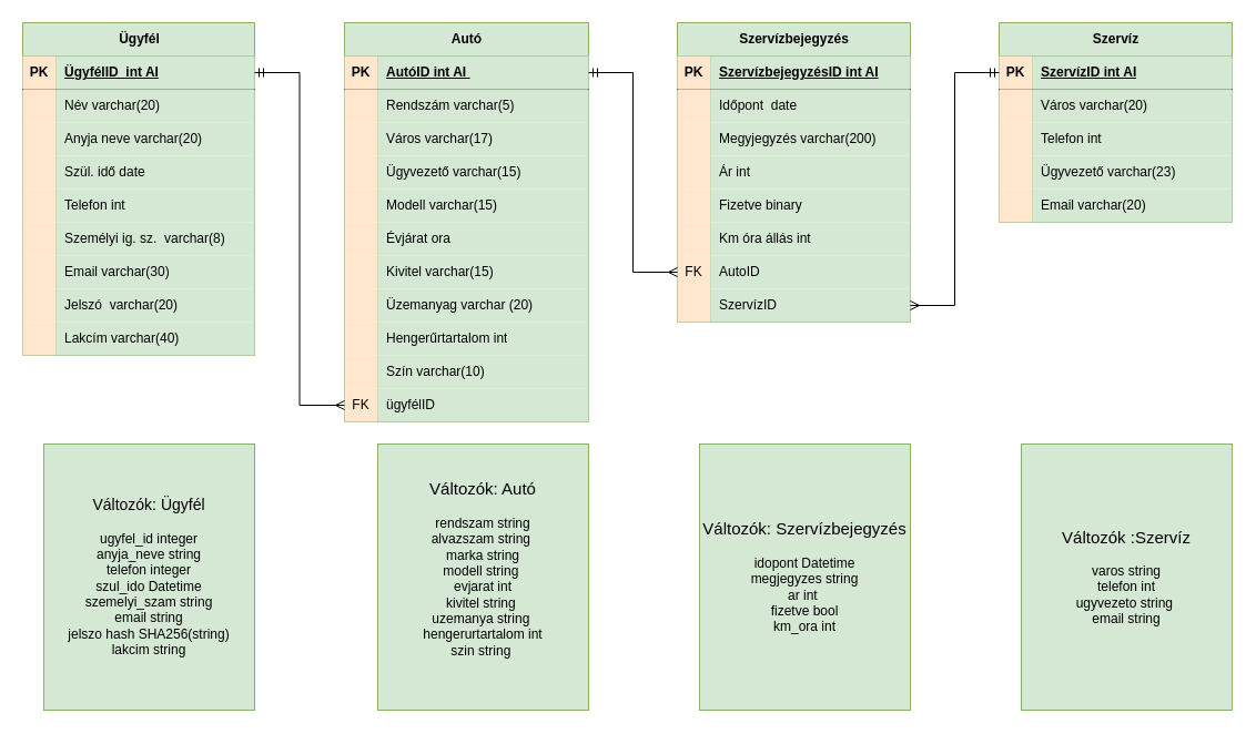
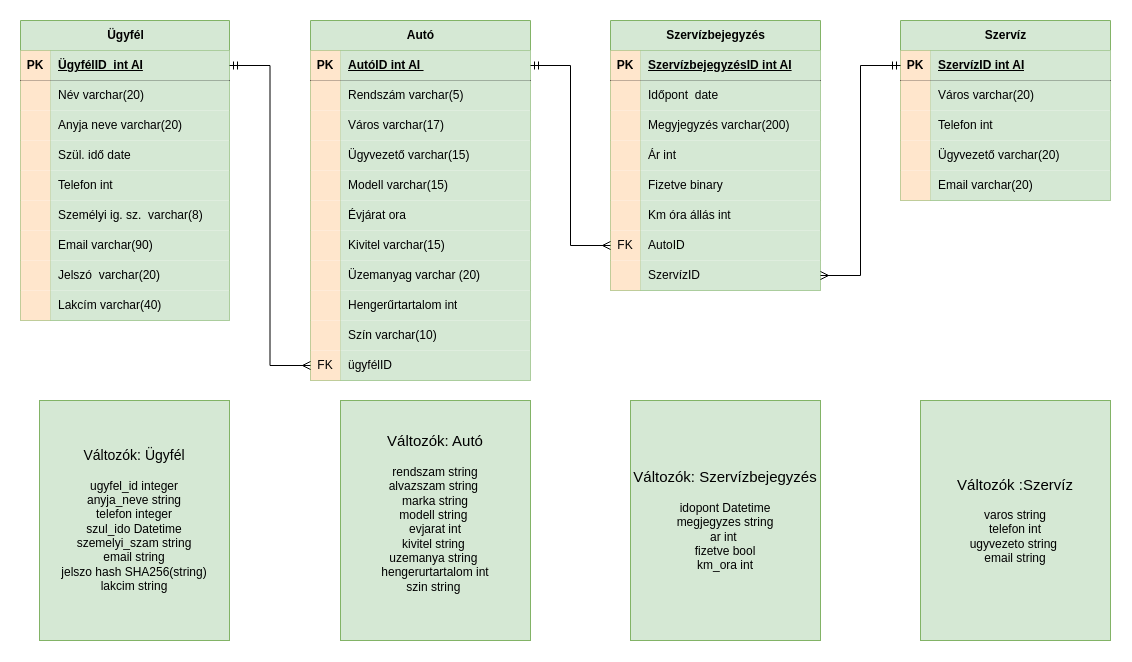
- <mxCell id="101" value="Ügyvezető varchar(23)" style="shape=partialRectangle;connectable=0;fillColor=#d5e8d4;top=0;left=0;bottom=0;right=0;align=left;spacingLeft=6;overflow=hidden;whiteSpace=wrap;html=1;strokeColor=#82b366;shadow=0;" parent="99" vertex="1"><mxGeometry x="30" width="180" height="30" as="geometry"><mxRectangle width="180" height="30" as="alternateBounds" /></mxGeometry></mxCell>
+ <mxCell id="101" value="Ügyvezető varchar(20)" style="shape=partialRectangle;connectable=0;fillColor=#d5e8d4;top=0;left=0;bottom=0;right=0;align=left;spacingLeft=6;overflow=hidden;whiteSpace=wrap;html=1;strokeColor=#82b366;shadow=0;" parent="99" vertex="1"><mxGeometry x="30" width="180" height="30" as="geometry"><mxRectangle width="180" height="30" as="alternateBounds" /></mxGeometry></mxCell>
- <mxCell id="23" value="Email varchar(30)" style="shape=partialRectangle;connectable=0;fillColor=#d5e8d4;top=0;left=0;bottom=0;right=0;align=left;spacingLeft=6;overflow=hidden;whiteSpace=wrap;html=1;strokeColor=#82b366;" parent="21" vertex="1"><mxGeometry x="30" width="179" height="30" as="geometry"><mxRectangle width="179" height="30" as="alternateBounds" /></mxGeometry></mxCell>
+ <mxCell id="23" value="Email varchar(90)" style="shape=partialRectangle;connectable=0;fillColor=#d5e8d4;top=0;left=0;bottom=0;right=0;align=left;spacingLeft=6;overflow=hidden;whiteSpace=wrap;html=1;strokeColor=#82b366;" parent="21" vertex="1"><mxGeometry x="30" width="179" height="30" as="geometry"><mxRectangle width="179" height="30" as="alternateBounds" /></mxGeometry></mxCell>
